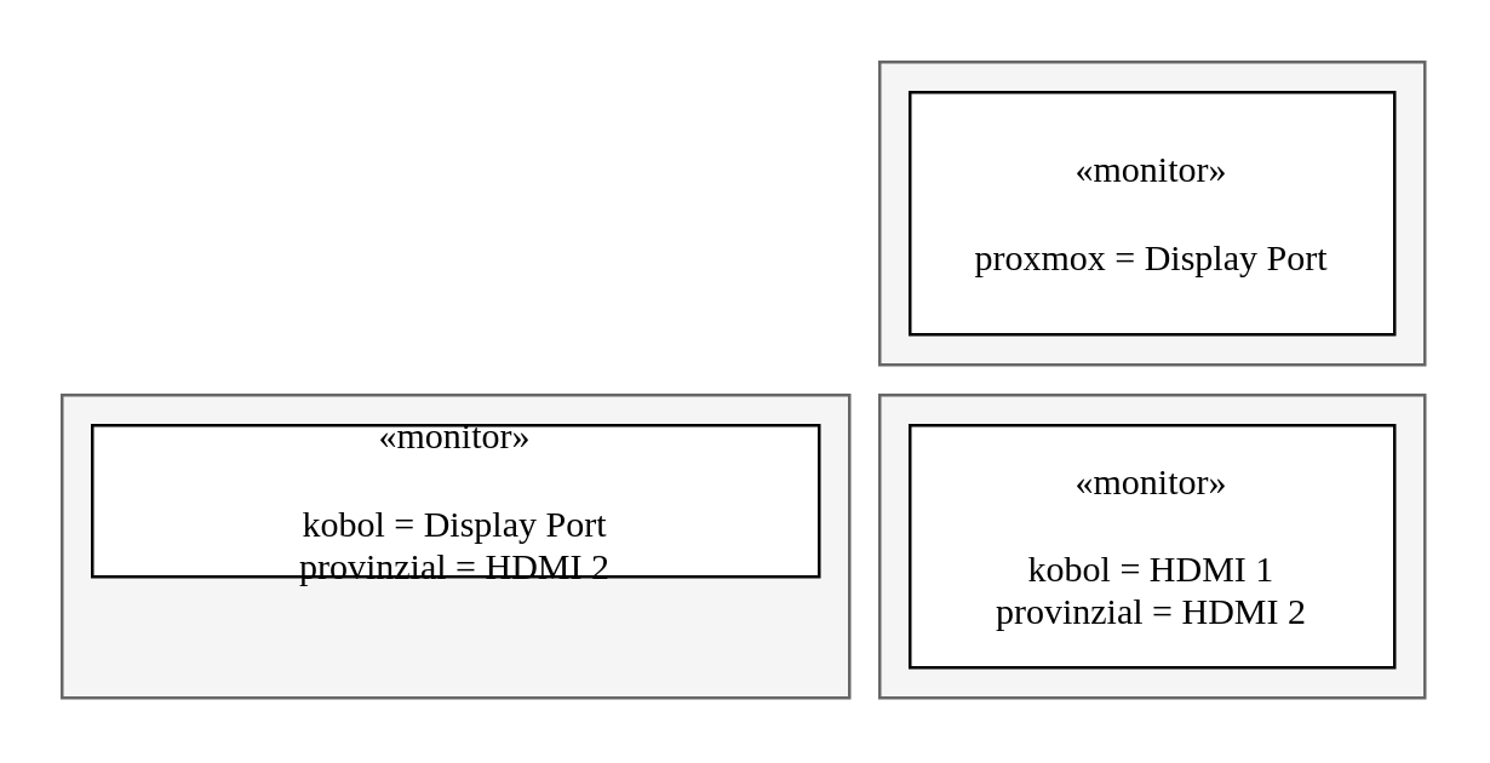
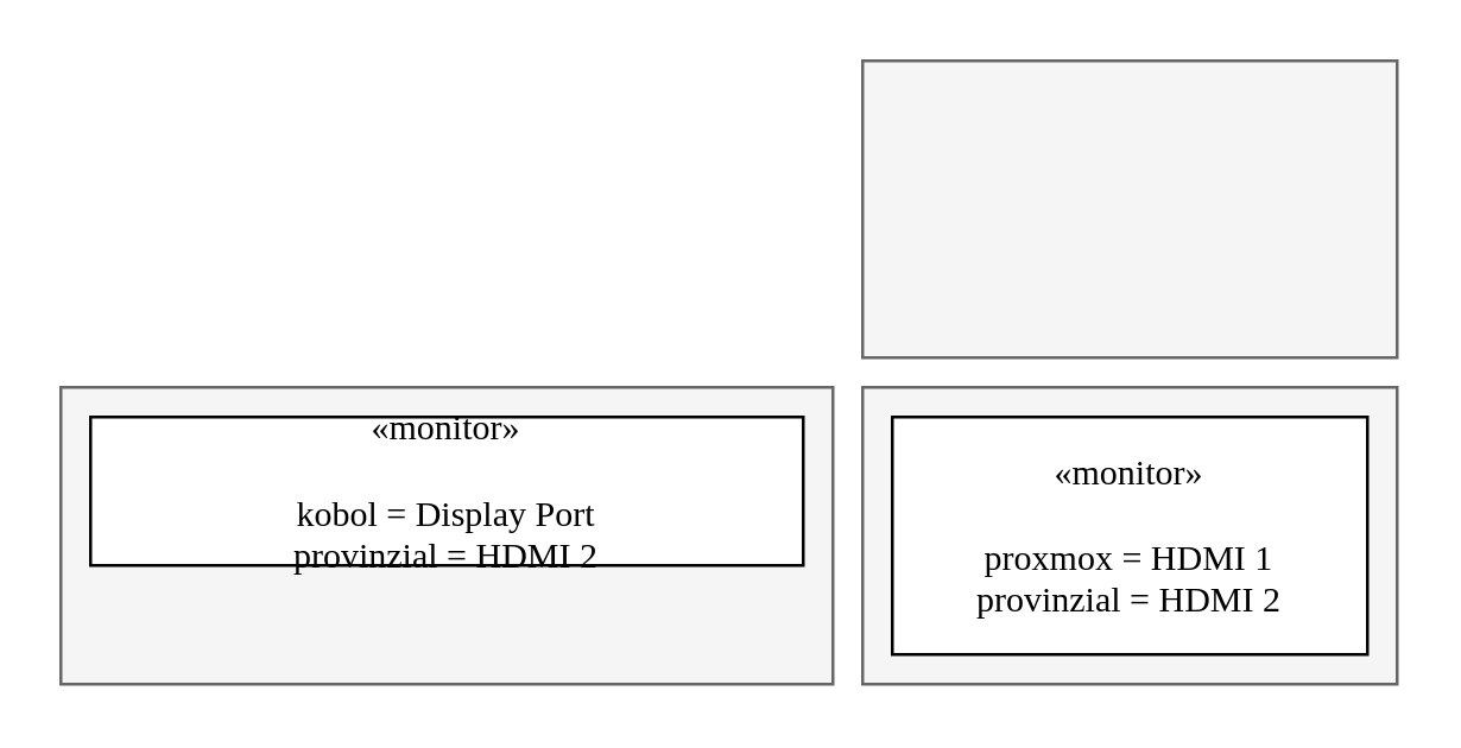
- <mxCell id="5" value="&lt;div&gt;«monitor»&lt;/div&gt;&lt;div&gt;&lt;br&gt;&lt;/div&gt;proxmox = Display Port" style="rounded=0;whiteSpace=wrap;html=1;fontFamily=ubuntu;fontSource=https%3A%2F%2Ffonts.googleapis.com%2Fcss%3Ffamily%3Dubuntu;fontColor=none;" vertex="1" parent="1"><mxGeometry x="300" y="30" width="160" height="80" as="geometry" /></mxCell>
- <mxCell id="3" value="&lt;div&gt;«monitor»&lt;/div&gt;&lt;div&gt;&lt;br&gt;&lt;/div&gt;&lt;div&gt;kobol = HDMI 1&lt;/div&gt;&lt;div&gt;provinzial = HDMI 2&lt;br&gt;&lt;/div&gt;" style="rounded=0;whiteSpace=wrap;html=1;fontFamily=ubuntu;fontSource=https%3A%2F%2Ffonts.googleapis.com%2Fcss%3Ffamily%3Dubuntu;fontColor=none;" vertex="1" parent="1"><mxGeometry x="300" y="140" width="160" height="80" as="geometry" /></mxCell>
+ <mxCell id="3" value="&lt;div&gt;«monitor»&lt;/div&gt;&lt;div&gt;&lt;br&gt;&lt;/div&gt;&lt;div&gt;proxmox = HDMI 1&lt;/div&gt;&lt;div&gt;provinzial = HDMI 2&lt;br&gt;&lt;/div&gt;" style="rounded=0;whiteSpace=wrap;html=1;fontFamily=ubuntu;fontSource=https%3A%2F%2Ffonts.googleapis.com%2Fcss%3Ffamily%3Dubuntu;fontColor=none;" vertex="1" parent="1"><mxGeometry x="300" y="140" width="160" height="80" as="geometry" /></mxCell>
